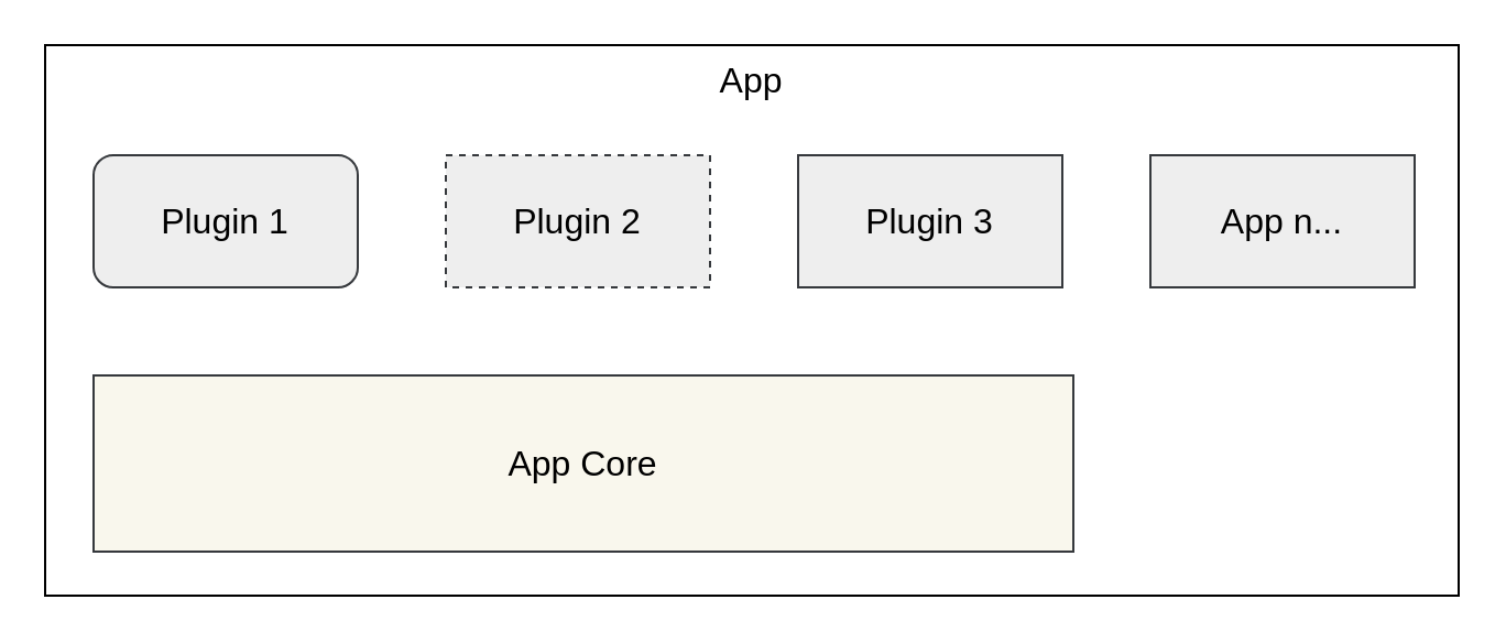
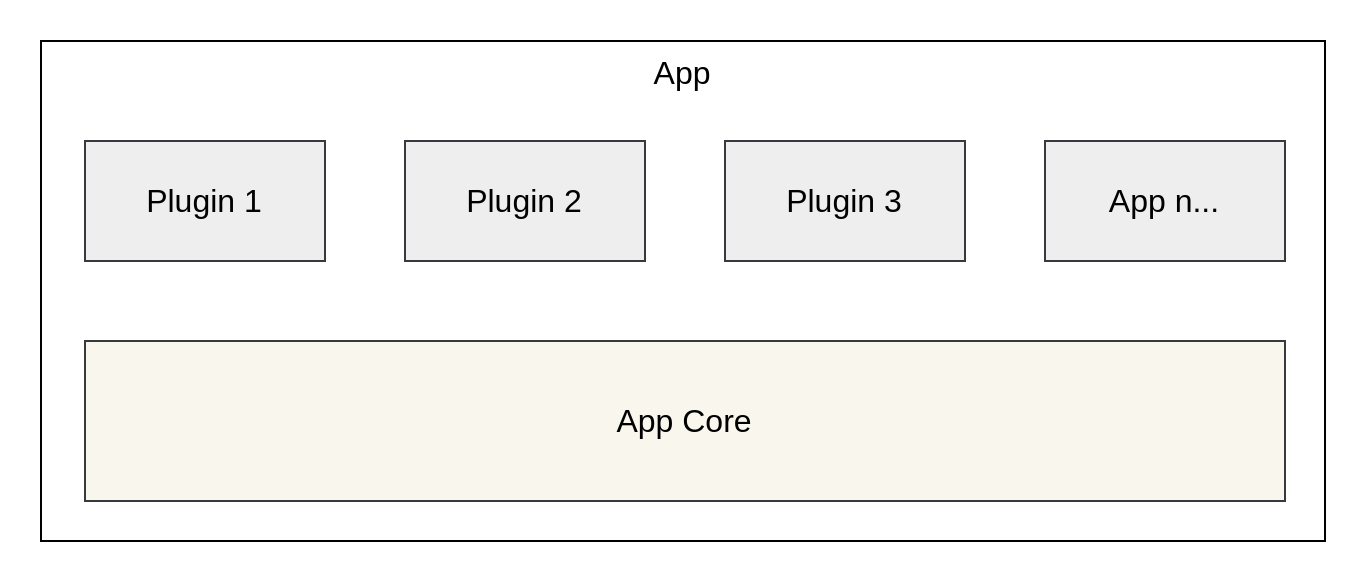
- <mxCell id="4" value="Plugin 1" style="whiteSpace=wrap;html=1;fontSize=16;fillColor=#eeeeee;strokeColor=#36393d;rounded=1;" vertex="1" parent="1"><mxGeometry x="42" y="70" width="120" height="60" as="geometry" /></mxCell>
+ <mxCell id="4" value="Plugin 1" style="rounded=0;whiteSpace=wrap;html=1;fontSize=16;fillColor=#eeeeee;strokeColor=#36393d;" vertex="1" parent="1"><mxGeometry x="42" y="70" width="120" height="60" as="geometry" /></mxCell>
- <mxCell id="5" value="Plugin 2" style="rounded=0;whiteSpace=wrap;html=1;fontSize=16;fillColor=#eeeeee;strokeColor=#36393d;dashed=1;" vertex="1" parent="1"><mxGeometry x="202" y="70" width="120" height="60" as="geometry" /></mxCell>
+ <mxCell id="5" value="Plugin 2" style="rounded=0;whiteSpace=wrap;html=1;fontSize=16;fillColor=#eeeeee;strokeColor=#36393d;" vertex="1" parent="1"><mxGeometry x="202" y="70" width="120" height="60" as="geometry" /></mxCell>
- <mxCell id="3" value="App Core" style="rounded=0;whiteSpace=wrap;html=1;fontSize=16;fillColor=#f9f7ed;strokeColor=#36393d;" vertex="1" parent="1"><mxGeometry x="42" y="170" width="445" height="80" as="geometry" /></mxCell>
+ <mxCell id="3" value="App Core" style="rounded=0;whiteSpace=wrap;html=1;fontSize=16;fillColor=#f9f7ed;strokeColor=#36393d;" vertex="1" parent="1"><mxGeometry x="42" y="170" width="600" height="80" as="geometry" /></mxCell>
